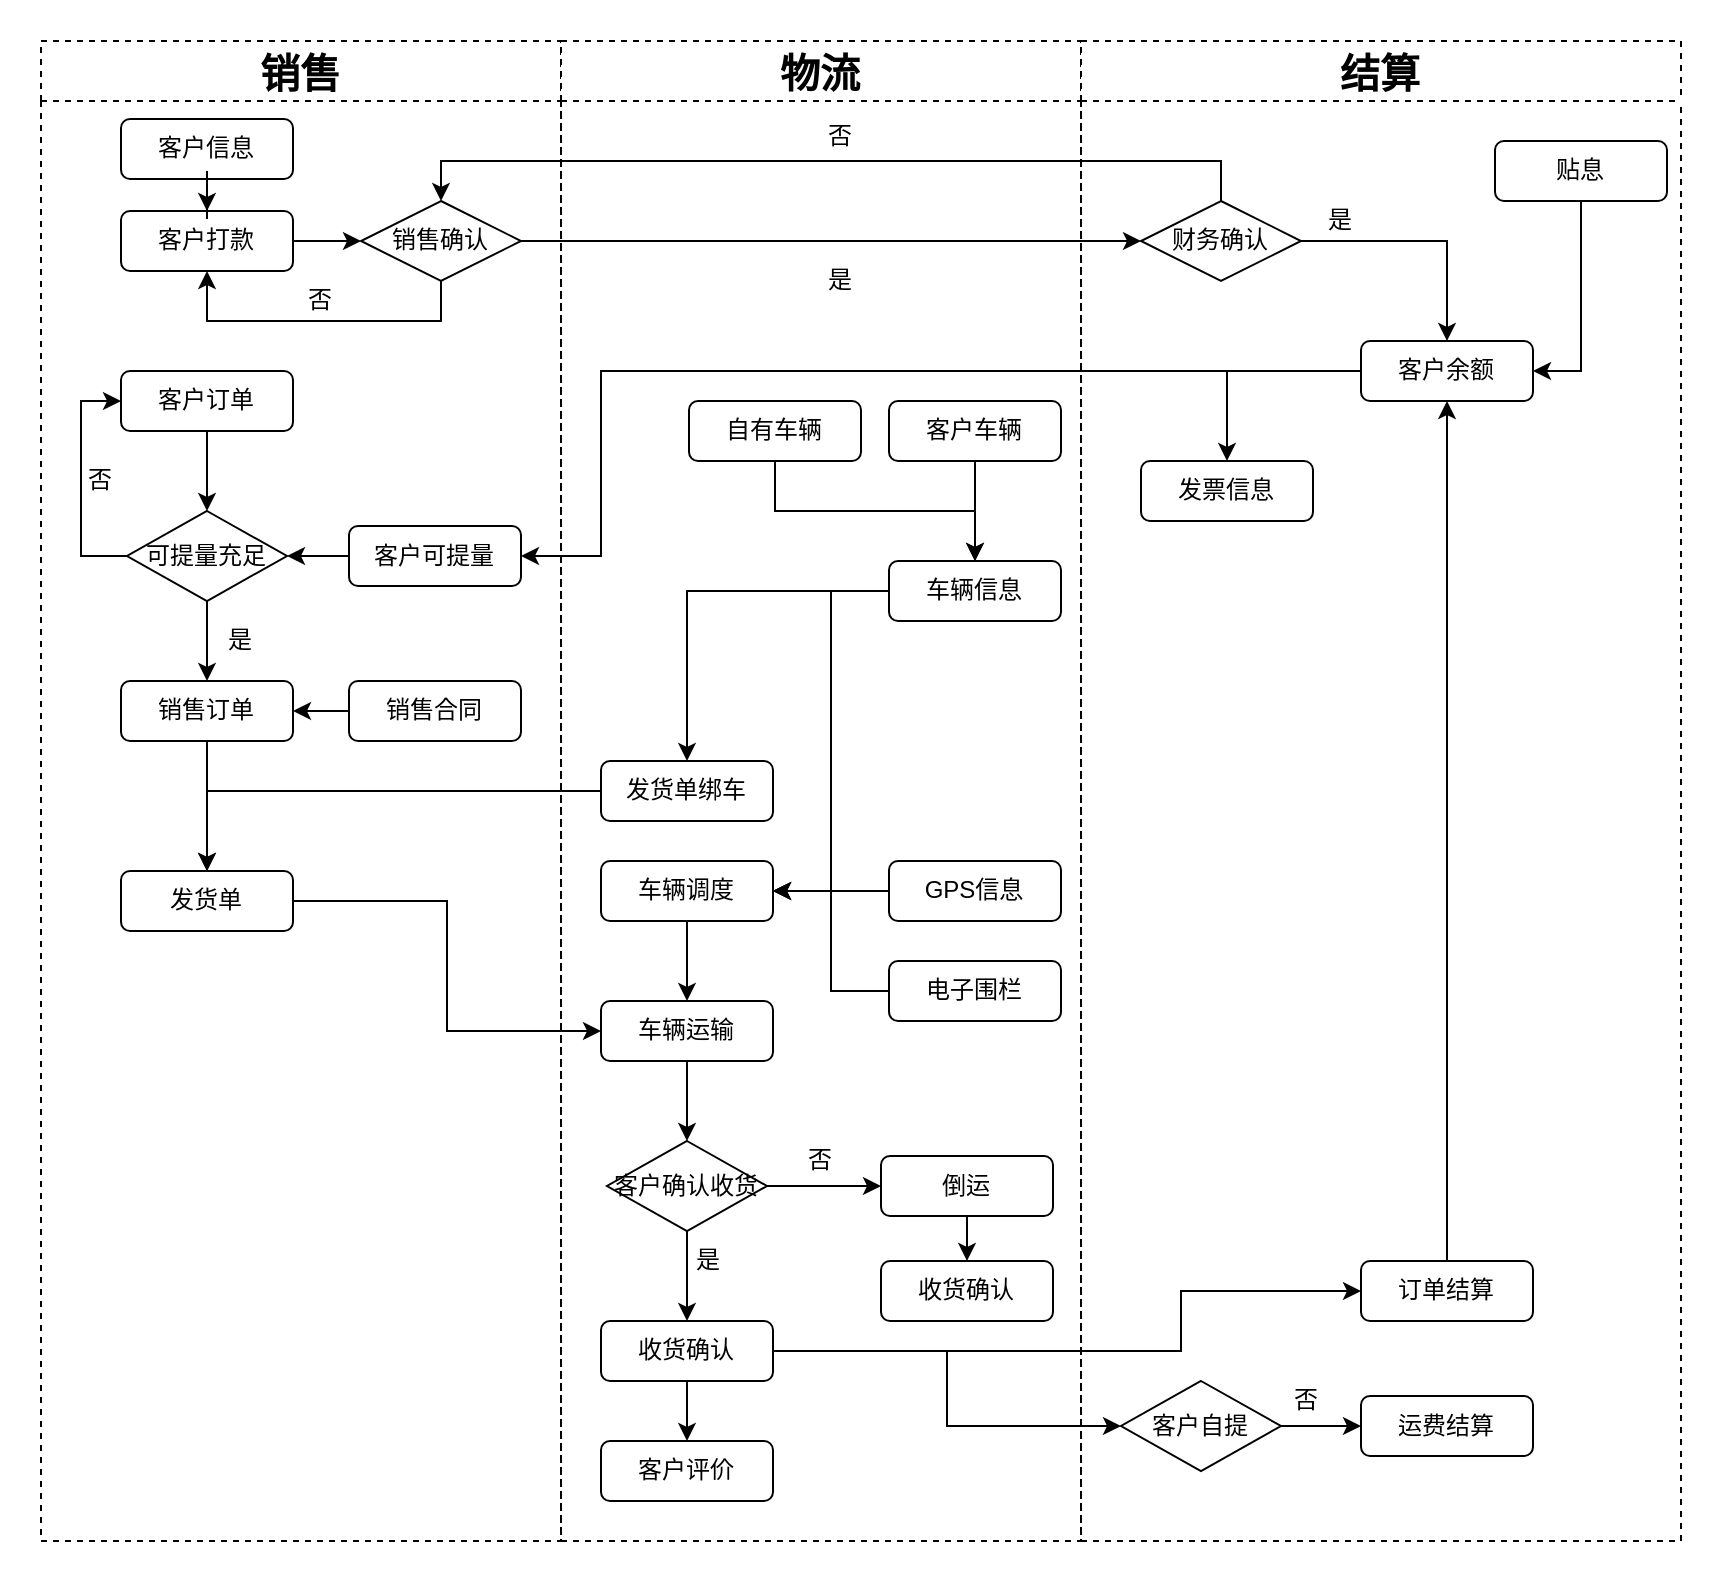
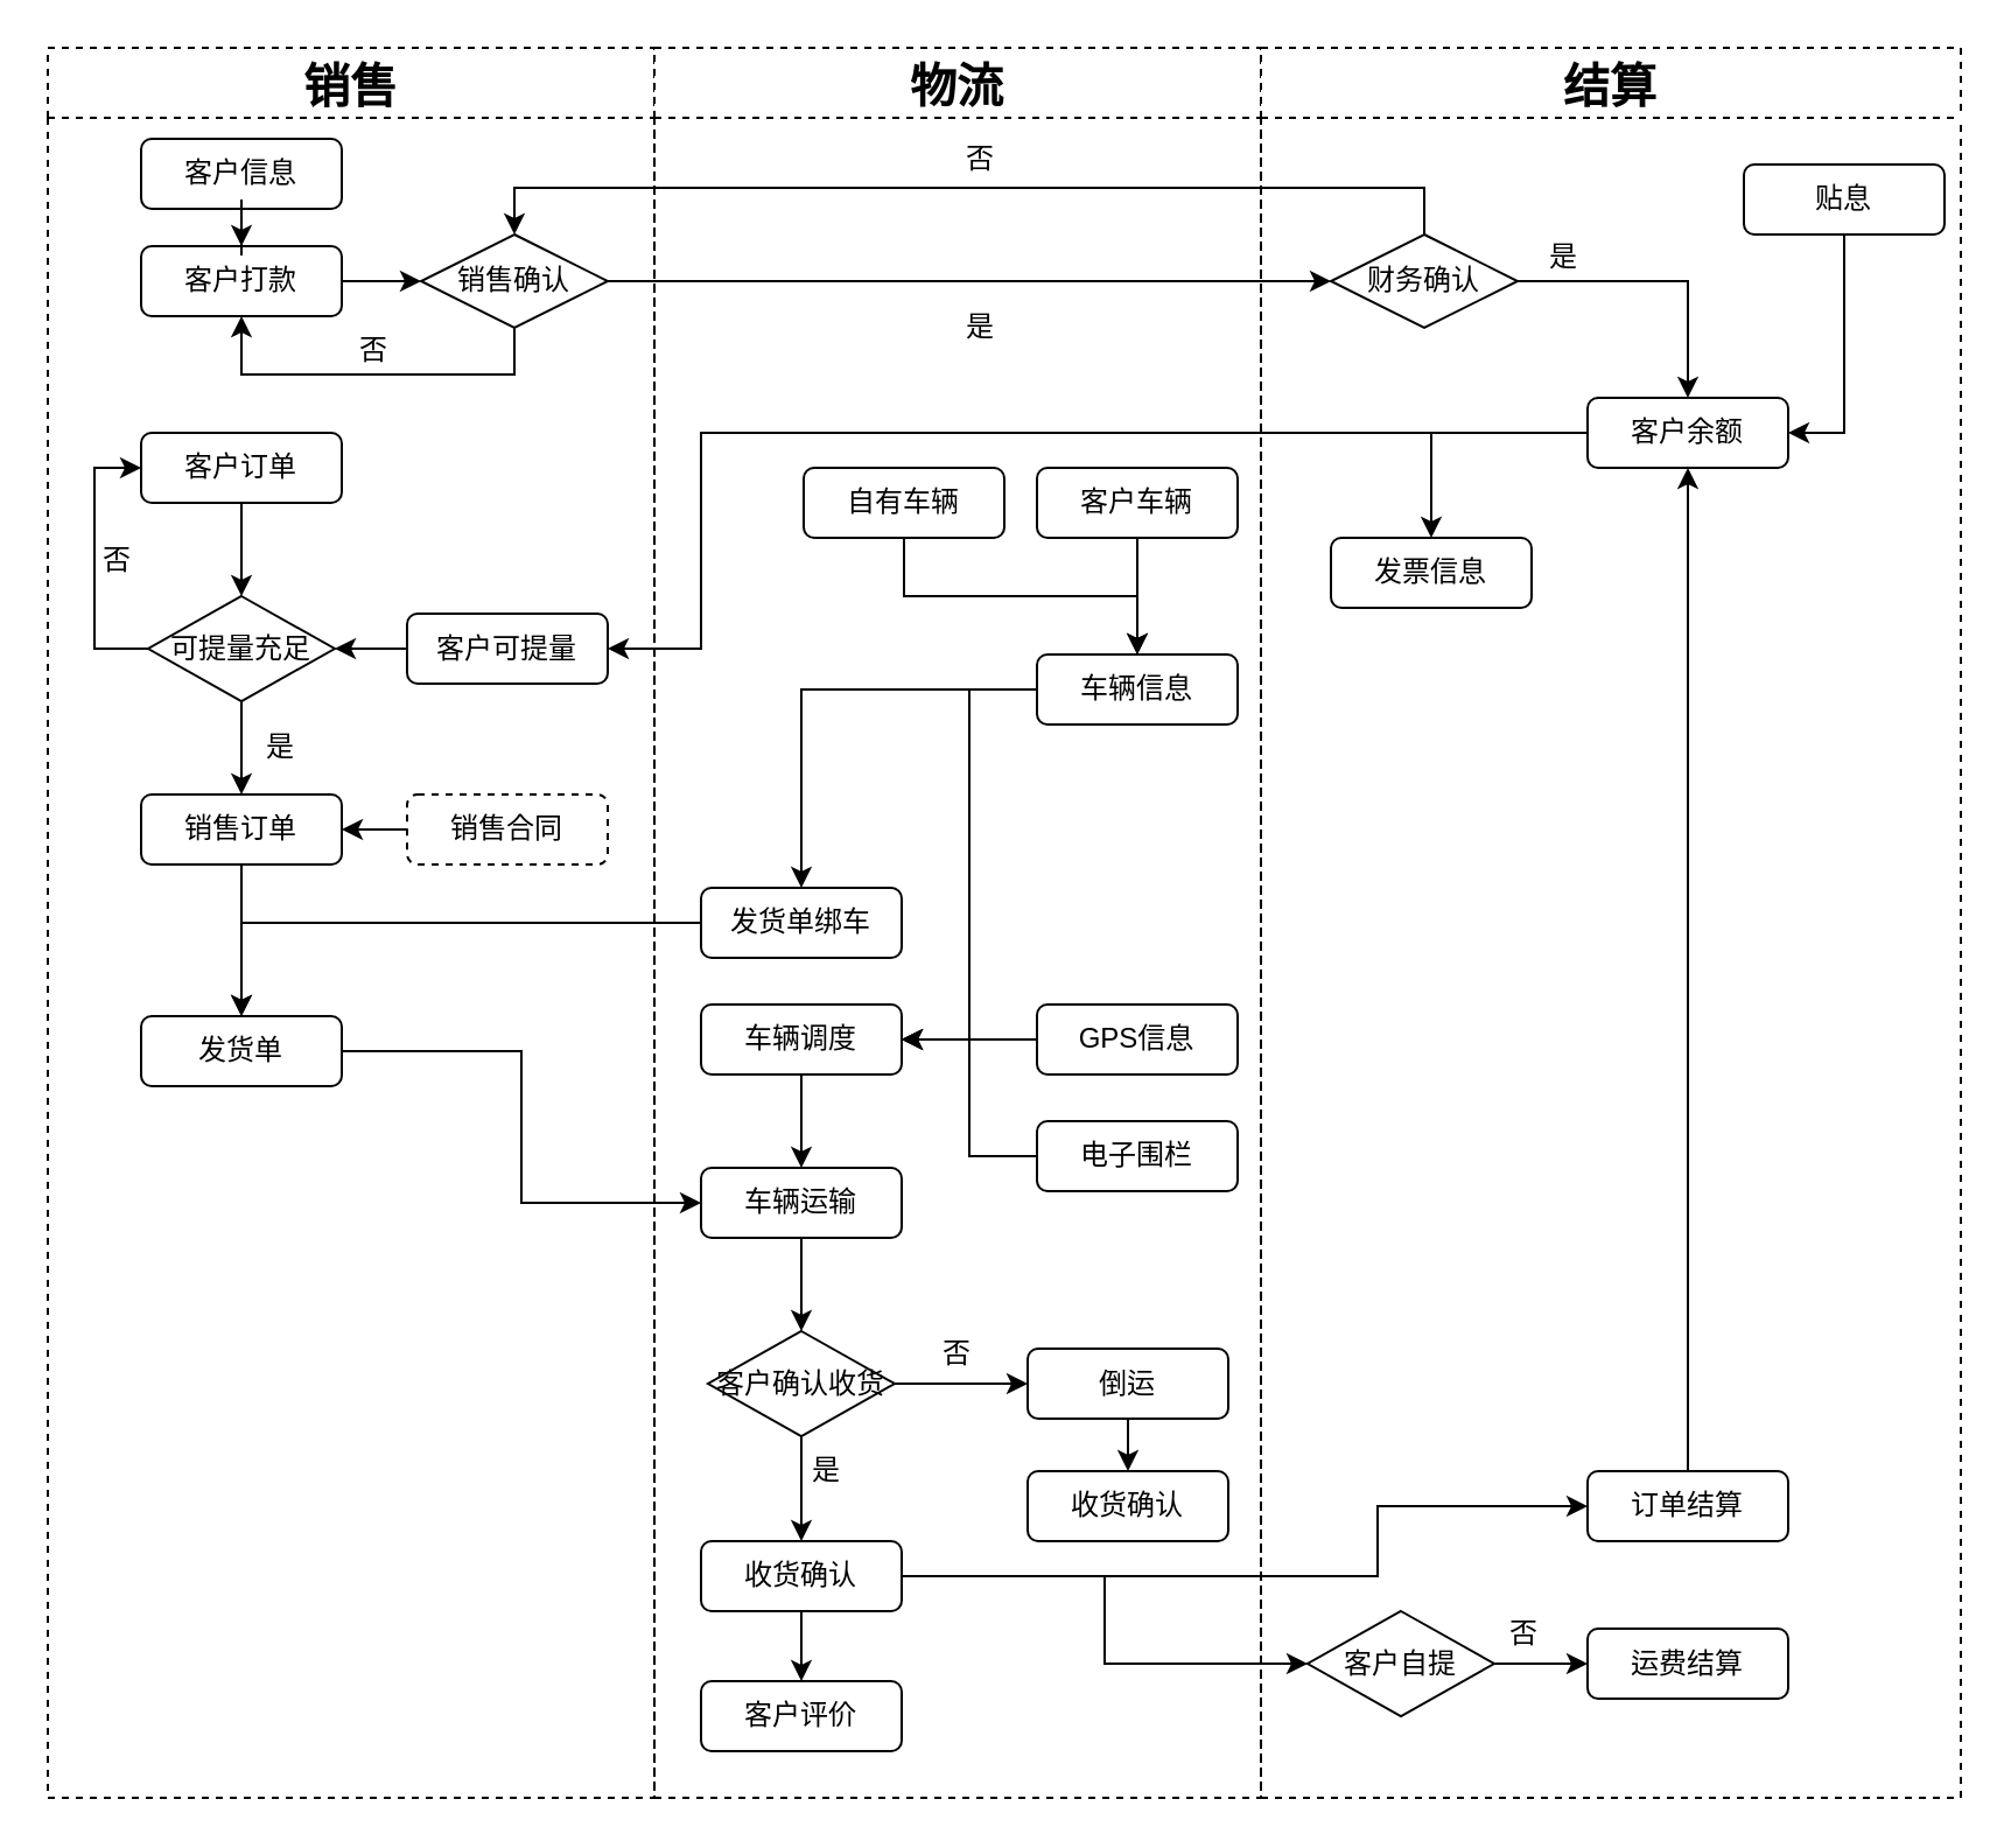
- <mxCell id="13" value="销售合同" style="rounded=1;whiteSpace=wrap;html=1;" parent="4" vertex="1"><mxGeometry x="154" y="320" width="86" height="30" as="geometry" /></mxCell>
+ <mxCell id="13" value="销售合同" style="rounded=1;whiteSpace=wrap;html=1;dashed=1;" parent="4" vertex="1"><mxGeometry x="154" y="320" width="86" height="30" as="geometry" /></mxCell>
